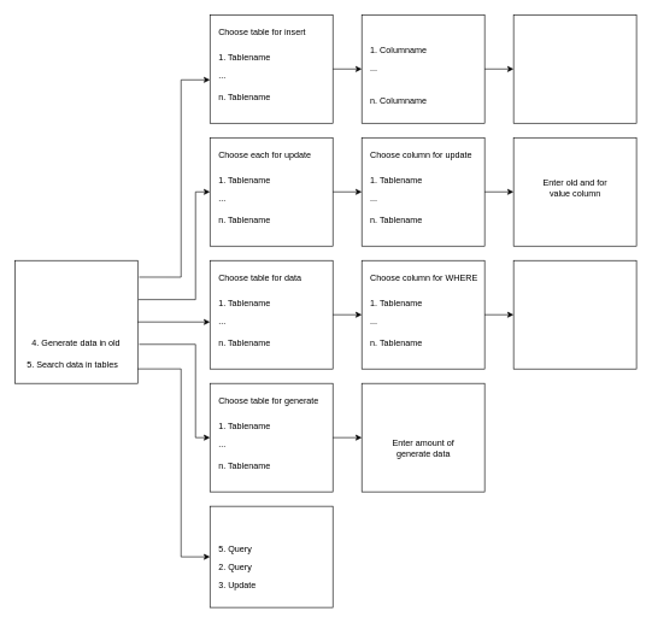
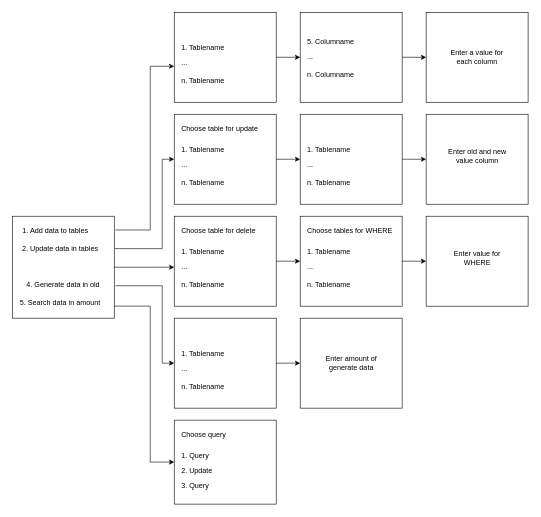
- <mxCell id="30" value="Choose table for insert" style="text;html=1;strokeColor=none;fillColor=none;align=left;verticalAlign=middle;whiteSpace=wrap;rounded=0;" vertex="1" parent="1"><mxGeometry x="300" y="30" width="150" height="30" as="geometry" /></mxCell>
- <mxCell id="8" value="1. Columname" style="text;html=1;strokeColor=none;fillColor=none;align=left;verticalAlign=middle;whiteSpace=wrap;rounded=0;" parent="1" vertex="1"><mxGeometry x="510" y="55" width="120" height="30" as="geometry" /></mxCell>
+ <mxCell id="8" value="5. Columname" style="text;html=1;strokeColor=none;fillColor=none;align=left;verticalAlign=middle;whiteSpace=wrap;rounded=0;" parent="1" vertex="1"><mxGeometry x="510" y="55" width="120" height="30" as="geometry" /></mxCell>
+ <mxCell id="12" value="Enter a value for each column" style="text;html=1;strokeColor=none;fillColor=none;align=center;verticalAlign=middle;whiteSpace=wrap;rounded=0;" parent="1" vertex="1"><mxGeometry x="745" y="80" width="100" height="30" as="geometry" /></mxCell>
- <mxCell id="9" value="n. Columname" style="text;html=1;strokeColor=none;fillColor=none;align=left;verticalAlign=middle;whiteSpace=wrap;rounded=0;" parent="1" vertex="1"><mxGeometry x="510" y="125" width="120" height="30" as="geometry" /></mxCell>
+ <mxCell id="9" value="n. Columname" style="text;html=1;strokeColor=none;fillColor=none;align=left;verticalAlign=middle;whiteSpace=wrap;rounded=0;" parent="1" vertex="1"><mxGeometry x="510" y="110" width="120" height="30" as="geometry" /></mxCell>
- <mxCell id="25" value="Choose each for update" style="text;html=1;strokeColor=none;fillColor=none;align=left;verticalAlign=middle;whiteSpace=wrap;rounded=0;" vertex="1" parent="1"><mxGeometry x="300" y="200" width="150" height="30" as="geometry" /></mxCell>
+ <mxCell id="25" value="Choose table for update" style="text;html=1;strokeColor=none;fillColor=none;align=left;verticalAlign=middle;whiteSpace=wrap;rounded=0;" vertex="1" parent="1"><mxGeometry x="300" y="200" width="150" height="30" as="geometry" /></mxCell>
- <mxCell id="22" value="Choose column for update" style="text;html=1;strokeColor=none;fillColor=none;align=left;verticalAlign=middle;whiteSpace=wrap;rounded=0;" vertex="1" parent="1"><mxGeometry x="510" y="200" width="150" height="30" as="geometry" /></mxCell>
- <mxCell id="24" value="Enter old and for value column" style="text;html=1;strokeColor=none;fillColor=none;align=center;verticalAlign=middle;whiteSpace=wrap;rounded=0;" vertex="1" parent="1"><mxGeometry x="737.5" y="245" width="115" height="30" as="geometry" /></mxCell>
+ <mxCell id="24" value="Enter old and new value column" style="text;html=1;strokeColor=none;fillColor=none;align=center;verticalAlign=middle;whiteSpace=wrap;rounded=0;" vertex="1" parent="1"><mxGeometry x="737.5" y="245" width="115" height="30" as="geometry" /></mxCell>
+ <mxCell id="3" value="1. Add data to tables" style="text;html=1;strokeColor=none;fillColor=none;align=center;verticalAlign=middle;whiteSpace=wrap;rounded=0;" parent="1" vertex="1"><mxGeometry x="32" y="370" width="120" height="30" as="geometry" /></mxCell>
- <mxCell id="47" value="Choose table for data" style="text;html=1;strokeColor=none;fillColor=none;align=left;verticalAlign=middle;whiteSpace=wrap;rounded=0;" vertex="1" parent="1"><mxGeometry x="300" y="370" width="150" height="30" as="geometry" /></mxCell>
+ <mxCell id="47" value="Choose table for delete" style="text;html=1;strokeColor=none;fillColor=none;align=left;verticalAlign=middle;whiteSpace=wrap;rounded=0;" vertex="1" parent="1"><mxGeometry x="300" y="370" width="150" height="30" as="geometry" /></mxCell>
- <mxCell id="44" value="Choose column for WHERE" style="text;html=1;strokeColor=none;fillColor=none;align=left;verticalAlign=middle;whiteSpace=wrap;rounded=0;" vertex="1" parent="1"><mxGeometry x="510" y="370" width="160" height="30" as="geometry" /></mxCell>
+ <mxCell id="44" value="Choose tables for WHERE" style="text;html=1;strokeColor=none;fillColor=none;align=left;verticalAlign=middle;whiteSpace=wrap;rounded=0;" vertex="1" parent="1"><mxGeometry x="510" y="370" width="160" height="30" as="geometry" /></mxCell>
+ <mxCell id="4" value="2. Update data in tables" style="text;html=1;strokeColor=none;fillColor=none;align=center;verticalAlign=middle;whiteSpace=wrap;rounded=0;" parent="1" vertex="1"><mxGeometry x="30" y="400" width="140" height="30" as="geometry" /></mxCell>
+ <mxCell id="46" value="Enter value for WHERE" style="text;html=1;strokeColor=none;fillColor=none;align=center;verticalAlign=middle;whiteSpace=wrap;rounded=0;" vertex="1" parent="1"><mxGeometry x="737.5" y="415" width="115" height="30" as="geometry" /></mxCell>
- <mxCell id="6" value="5. Search data in tables" style="text;html=1;strokeColor=none;fillColor=none;align=center;verticalAlign=middle;whiteSpace=wrap;rounded=0;" parent="1" vertex="1"><mxGeometry x="30" y="490" width="140" height="30" as="geometry" /></mxCell>
+ <mxCell id="6" value="5. Search data in amount" style="text;html=1;strokeColor=none;fillColor=none;align=center;verticalAlign=middle;whiteSpace=wrap;rounded=0;" parent="1" vertex="1"><mxGeometry x="30" y="490" width="140" height="30" as="geometry" /></mxCell>
- <mxCell id="57" value="Choose table for generate" style="text;html=1;strokeColor=none;fillColor=none;align=left;verticalAlign=middle;whiteSpace=wrap;rounded=0;" vertex="1" parent="1"><mxGeometry x="300" y="540" width="150" height="30" as="geometry" /></mxCell>
- <mxCell id="56" value="Enter amount of generate data" style="text;html=1;strokeColor=none;fillColor=none;align=center;verticalAlign=middle;whiteSpace=wrap;rounded=0;" vertex="1" parent="1"><mxGeometry x="527.5" y="602.5" width="115" height="35" as="geometry" /></mxCell>
+ <mxCell id="56" value="Enter amount of generate data" style="text;html=1;strokeColor=none;fillColor=none;align=center;verticalAlign=middle;whiteSpace=wrap;rounded=0;" vertex="1" parent="1"><mxGeometry x="527.5" y="587.5" width="115" height="35" as="geometry" /></mxCell>
+ <mxCell id="64" value="Choose query" style="text;html=1;strokeColor=none;fillColor=none;align=left;verticalAlign=middle;whiteSpace=wrap;rounded=0;" vertex="1" parent="1"><mxGeometry x="300" y="710" width="150" height="30" as="geometry" /></mxCell>
- <mxCell id="61" value="5. Query" style="text;html=1;strokeColor=none;fillColor=none;align=left;verticalAlign=middle;whiteSpace=wrap;rounded=0;" vertex="1" parent="1"><mxGeometry x="300" y="745" width="120" height="30" as="geometry" /></mxCell>
+ <mxCell id="61" value="1. Query" style="text;html=1;strokeColor=none;fillColor=none;align=left;verticalAlign=middle;whiteSpace=wrap;rounded=0;" vertex="1" parent="1"><mxGeometry x="300" y="745" width="120" height="30" as="geometry" /></mxCell>
- <mxCell id="63" value="2. Query" style="text;html=1;strokeColor=none;fillColor=none;align=left;verticalAlign=middle;whiteSpace=wrap;rounded=0;" vertex="1" parent="1"><mxGeometry x="300" y="770" width="120" height="30" as="geometry" /></mxCell>
+ <mxCell id="63" value="2. Update" style="text;html=1;strokeColor=none;fillColor=none;align=left;verticalAlign=middle;whiteSpace=wrap;rounded=0;" vertex="1" parent="1"><mxGeometry x="300" y="770" width="120" height="30" as="geometry" /></mxCell>
- <mxCell id="62" value="3. Update" style="text;html=1;strokeColor=none;fillColor=none;align=left;verticalAlign=middle;whiteSpace=wrap;rounded=0;" vertex="1" parent="1"><mxGeometry x="300" y="794" width="120" height="30" as="geometry" /></mxCell>
+ <mxCell id="62" value="3. Query" style="text;html=1;strokeColor=none;fillColor=none;align=left;verticalAlign=middle;whiteSpace=wrap;rounded=0;" vertex="1" parent="1"><mxGeometry x="300" y="794" width="120" height="30" as="geometry" /></mxCell>
